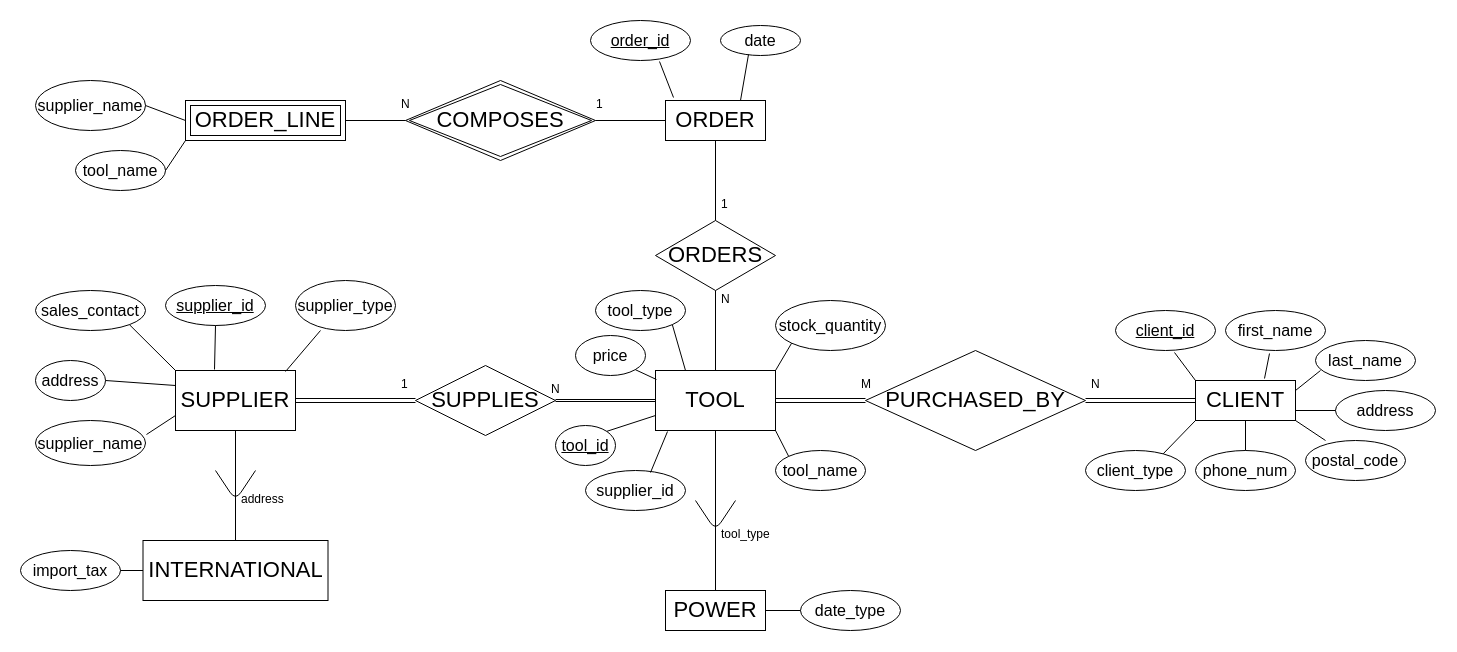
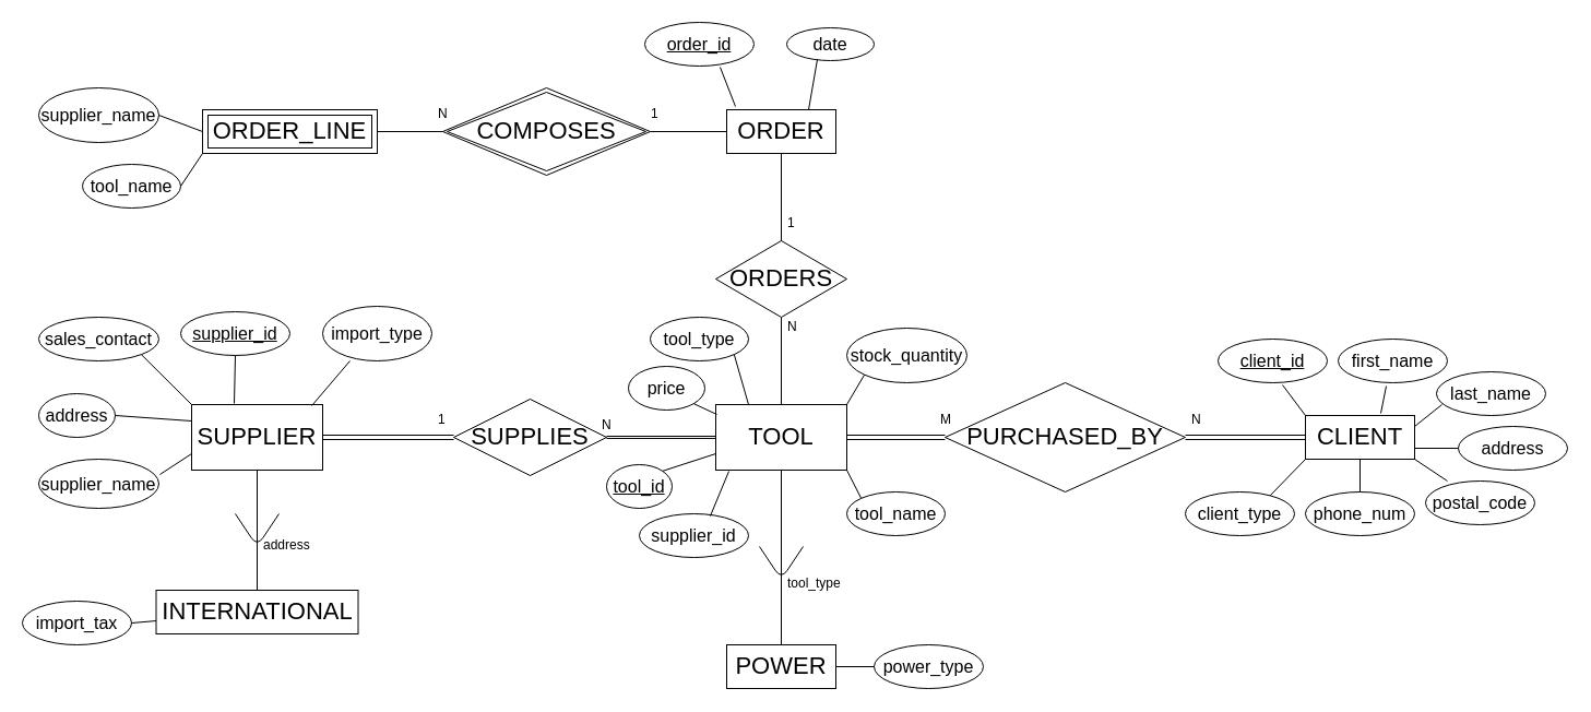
- <mxCell id="10" value="supplier_type" style="ellipse;whiteSpace=wrap;html=1;align=center;fontSize=16;" vertex="1" parent="1"><mxGeometry x="295" y="280" width="100" height="50" as="geometry" /></mxCell>
+ <mxCell id="10" value="import_type" style="ellipse;whiteSpace=wrap;html=1;align=center;fontSize=16;" vertex="1" parent="1"><mxGeometry x="295" y="280" width="100" height="50" as="geometry" /></mxCell>
- <mxCell id="32" value="INTERNATIONAL" style="whiteSpace=wrap;html=1;align=center;fontSize=22;" vertex="1" parent="1"><mxGeometry x="142.5" y="540" width="185" height="60" as="geometry" /></mxCell>
+ <mxCell id="32" value="INTERNATIONAL" style="whiteSpace=wrap;html=1;align=center;fontSize=22;" vertex="1" parent="1"><mxGeometry x="142.5" y="540" width="185" height="40" as="geometry" /></mxCell>
- <mxCell id="42" value="date_type" style="ellipse;whiteSpace=wrap;html=1;align=center;fontSize=16;" vertex="1" parent="1"><mxGeometry x="800" y="590" width="100" height="40" as="geometry" /></mxCell>
+ <mxCell id="42" value="power_type" style="ellipse;whiteSpace=wrap;html=1;align=center;fontSize=16;" vertex="1" parent="1"><mxGeometry x="800" y="590" width="100" height="40" as="geometry" /></mxCell>
